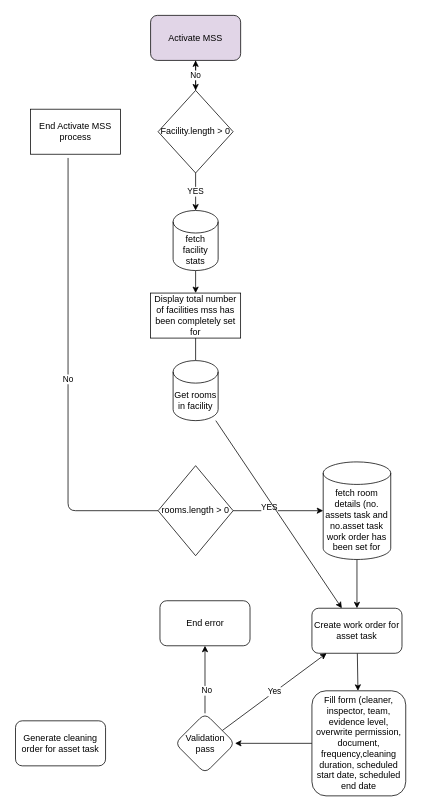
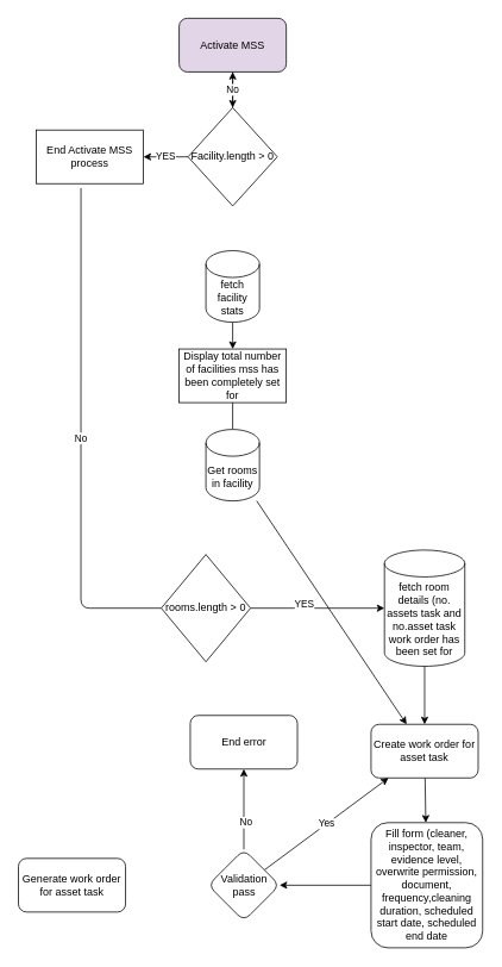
- <mxCell id="5" value="YES" style="edgeStyle=none;html=1;" edge="1" parent="1" source="6" target="15"><mxGeometry relative="1" as="geometry" /></mxCell>
+ <mxCell id="5" value="YES" style="edgeStyle=none;html=1;" edge="1" parent="1" source="6" target="7"><mxGeometry relative="1" as="geometry" /></mxCell>
- <mxCell id="13" value="rooms.length &amp;gt; 0" style="rhombus;whiteSpace=wrap;html=1;" vertex="1" parent="1"><mxGeometry x="210" y="620" width="100" height="120" as="geometry" /></mxCell>
+ <mxCell id="13" value="rooms.length &amp;gt; 0" style="rhombus;whiteSpace=wrap;html=1;" vertex="1" parent="1"><mxGeometry x="180" y="620" width="100" height="120" as="geometry" /></mxCell>
- <mxCell id="30" value="Generate cleaning order for asset task" style="rounded=1;whiteSpace=wrap;html=1;" vertex="1" parent="1"><mxGeometry x="20" y="960" width="120" height="60" as="geometry" /></mxCell>
+ <mxCell id="30" value="Generate work order for asset task" style="rounded=1;whiteSpace=wrap;html=1;" vertex="1" parent="1"><mxGeometry x="20" y="960" width="120" height="60" as="geometry" /></mxCell>
